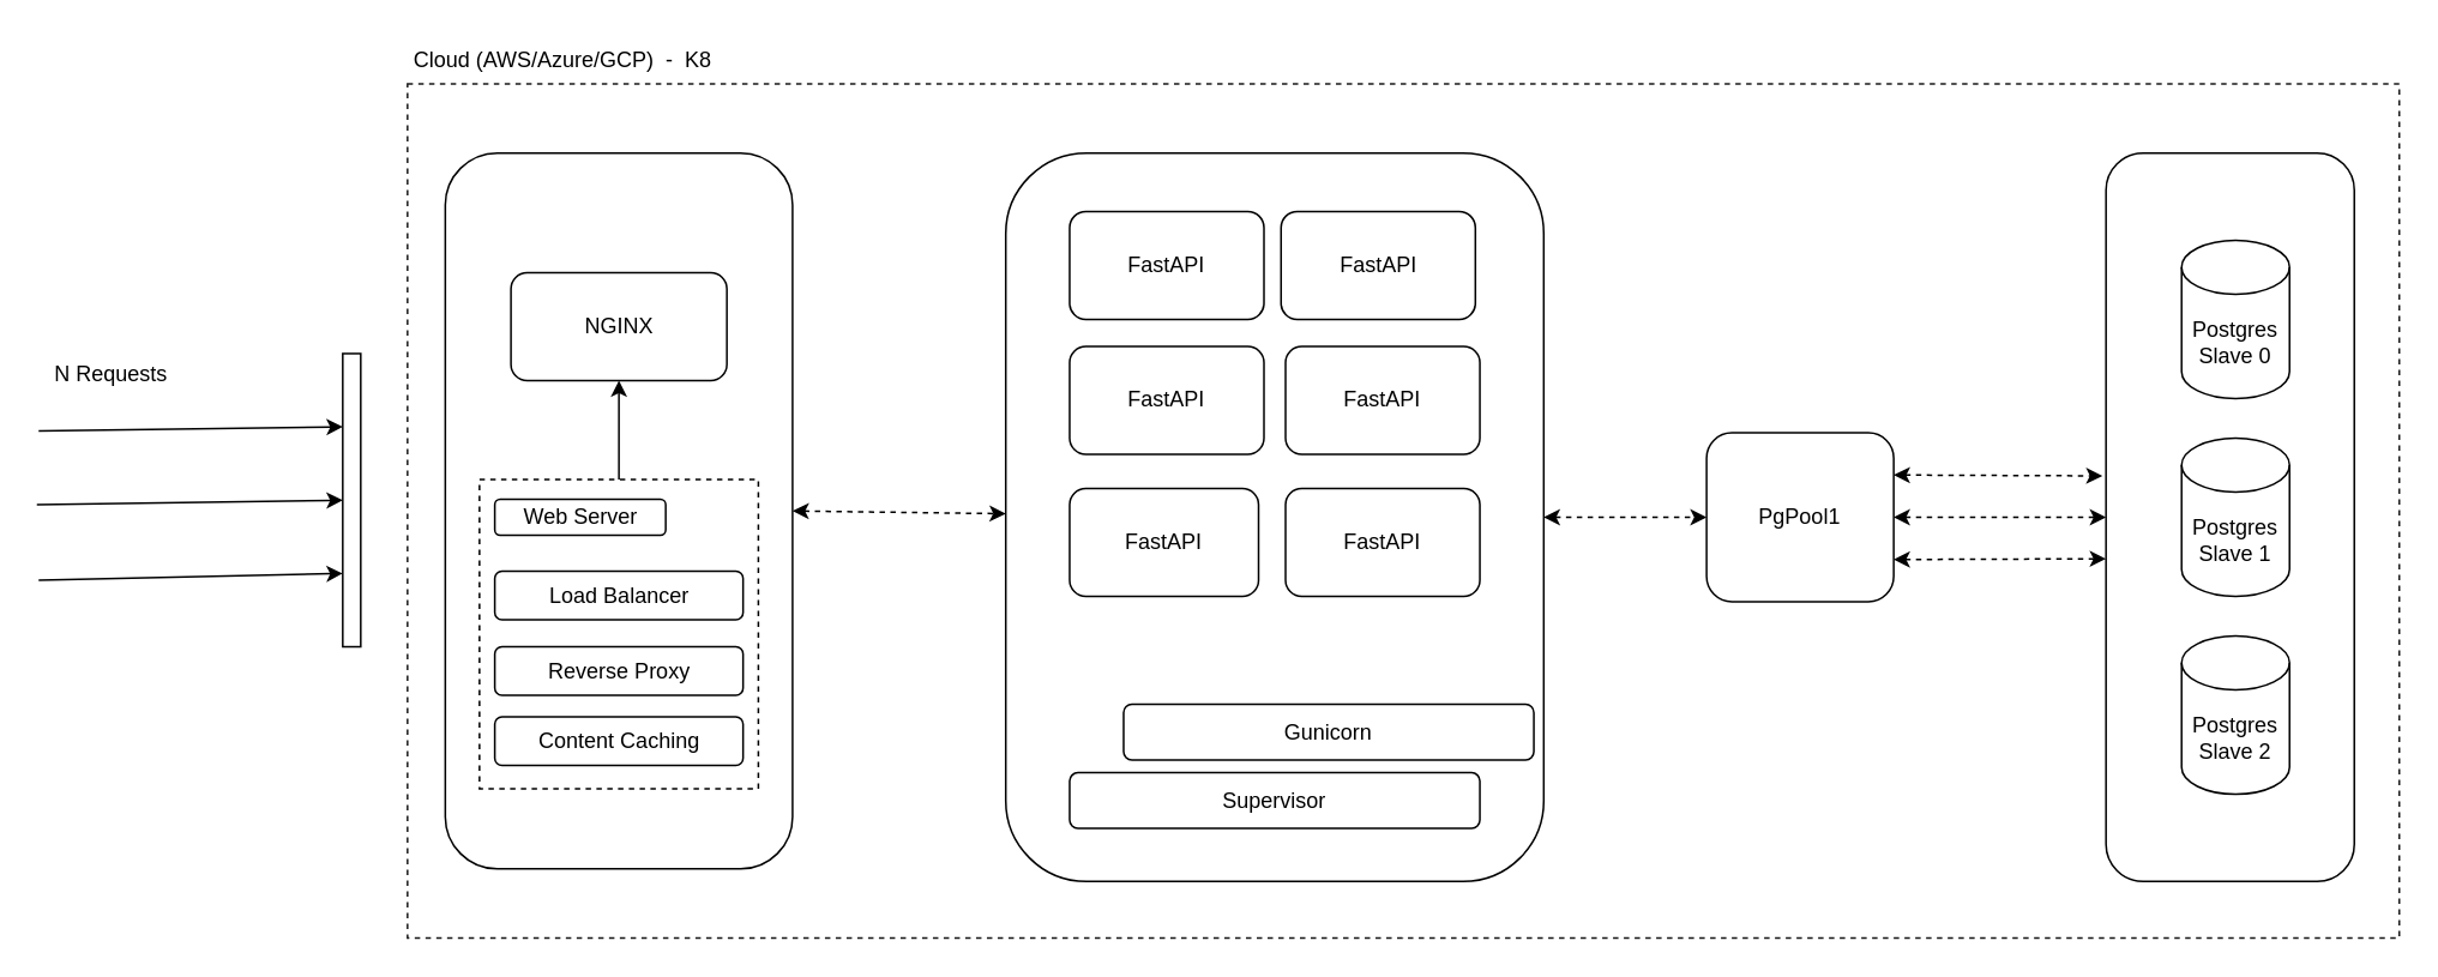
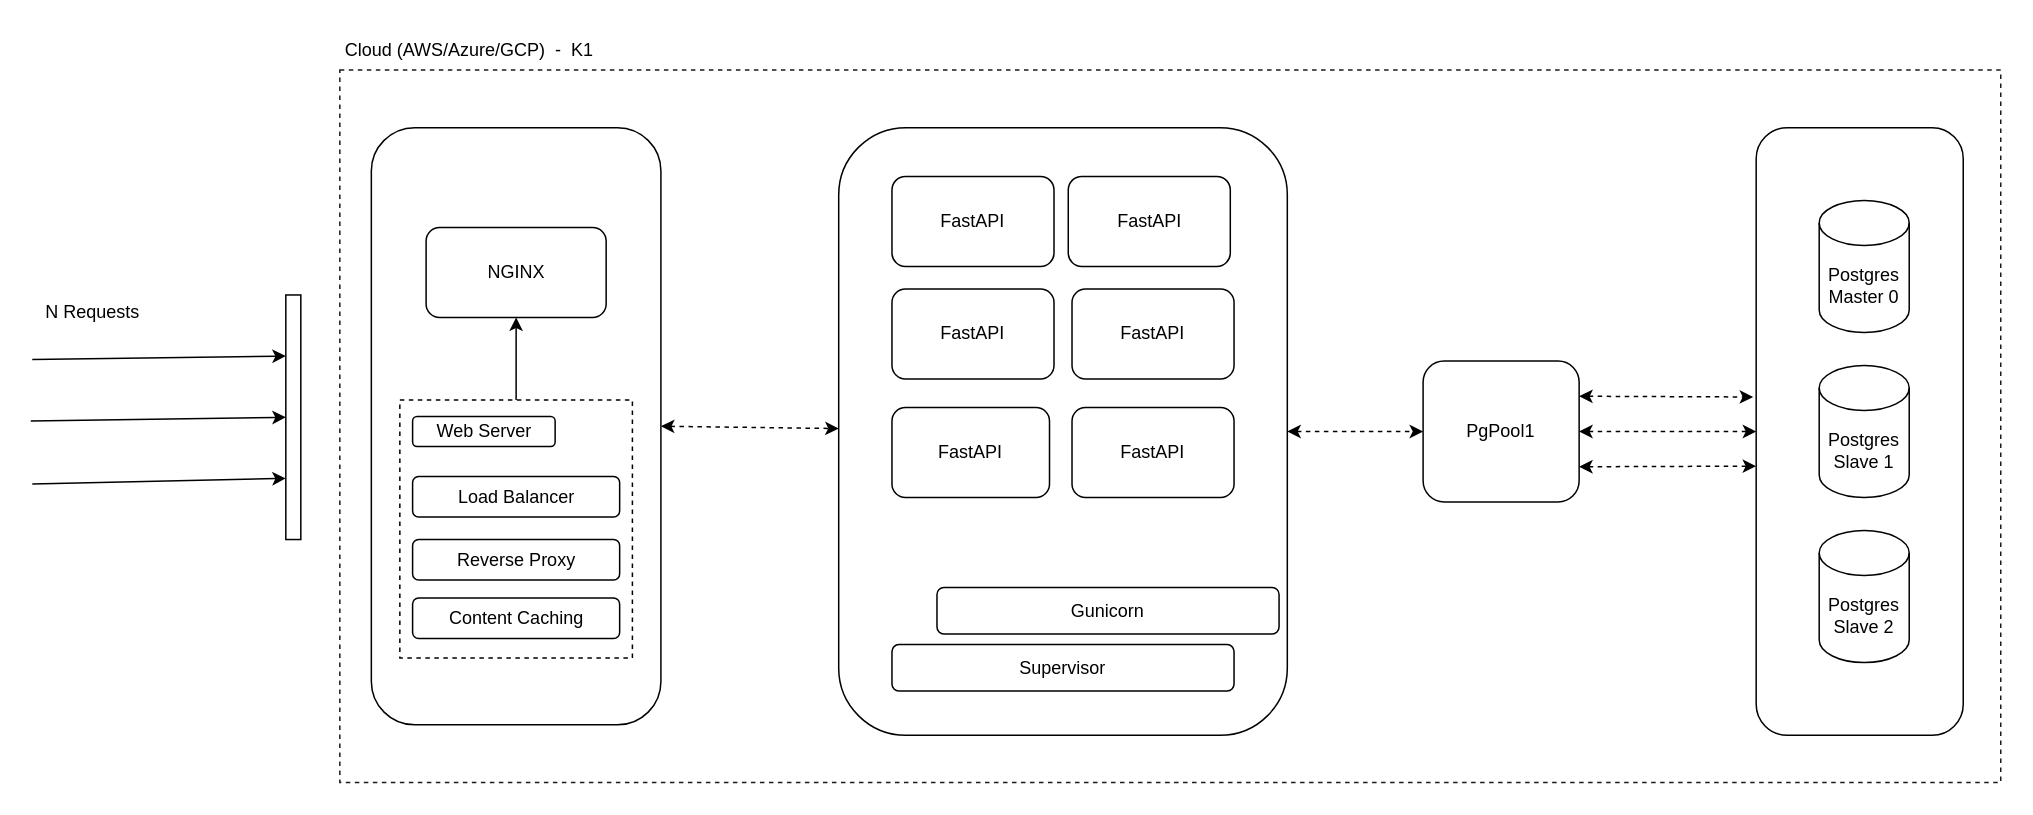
- <mxCell id="18" value="Cloud (AWS/Azure/GCP)&amp;nbsp; -&amp;nbsp; K8" style="text;html=1;align=center;verticalAlign=middle;resizable=0;points=[];autosize=1;strokeColor=none;fillColor=none;movable=0;rotatable=0;deletable=0;editable=0;locked=1;connectable=0;" parent="1" vertex="1"><mxGeometry x="219.5" y="20" width="184" height="26" as="geometry" /></mxCell>
+ <mxCell id="18" value="Cloud (AWS/Azure/GCP)&amp;nbsp; -&amp;nbsp; K1" style="text;html=1;align=center;verticalAlign=middle;resizable=0;points=[];autosize=1;strokeColor=none;fillColor=none;movable=0;rotatable=0;deletable=0;editable=0;locked=1;connectable=0;" parent="1" vertex="1"><mxGeometry x="219.5" y="20" width="184" height="26" as="geometry" /></mxCell>
- <mxCell id="7" value="Postgres&lt;br&gt;Slave 0" style="shape=cylinder3;whiteSpace=wrap;html=1;boundedLbl=1;backgroundOutline=1;size=15;movable=0;resizable=0;rotatable=0;deletable=0;editable=0;connectable=0;locked=1;" parent="1" vertex="1"><mxGeometry x="1212" y="133" width="60" height="88" as="geometry" /></mxCell>
+ <mxCell id="7" value="Postgres&lt;br&gt;Master 0" style="shape=cylinder3;whiteSpace=wrap;html=1;boundedLbl=1;backgroundOutline=1;size=15;movable=0;resizable=0;rotatable=0;deletable=0;editable=0;connectable=0;locked=1;" parent="1" vertex="1"><mxGeometry x="1212" y="133" width="60" height="88" as="geometry" /></mxCell>
